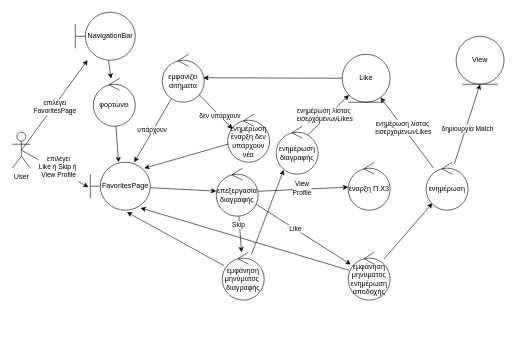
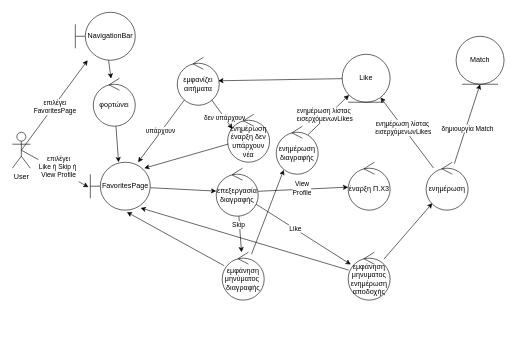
- <mxCell id="26" value="View" style="ellipse;shape=umlEntity;whiteSpace=wrap;html=1;" parent="1" vertex="1"><mxGeometry x="760" y="60" width="80" height="80" as="geometry" /></mxCell>
+ <mxCell id="26" value="Match" style="ellipse;shape=umlEntity;whiteSpace=wrap;html=1;" parent="1" vertex="1"><mxGeometry x="760" y="60" width="80" height="80" as="geometry" /></mxCell>
- <mxCell id="14" value="εμφανίζει&lt;div&gt;αιτήματα&lt;/div&gt;" style="ellipse;shape=umlControl;whiteSpace=wrap;html=1;" parent="1" vertex="1"><mxGeometry x="270" y="90" width="70" height="80" as="geometry" /></mxCell>
+ <mxCell id="14" value="εμφανίζει&lt;div&gt;αιτήματα&lt;/div&gt;" style="ellipse;shape=umlControl;whiteSpace=wrap;html=1;" parent="1" vertex="1"><mxGeometry x="295" y="95" width="70" height="80" as="geometry" /></mxCell>
